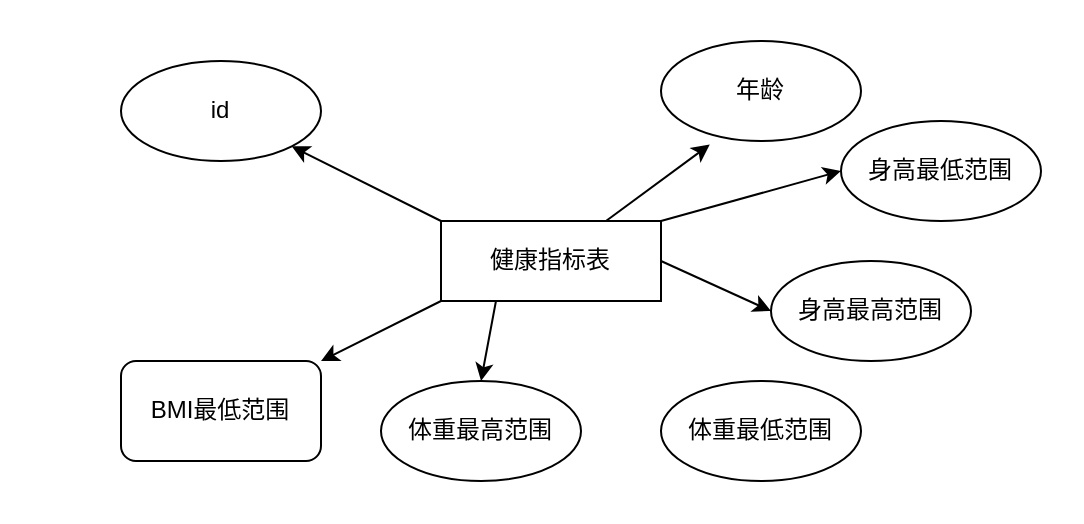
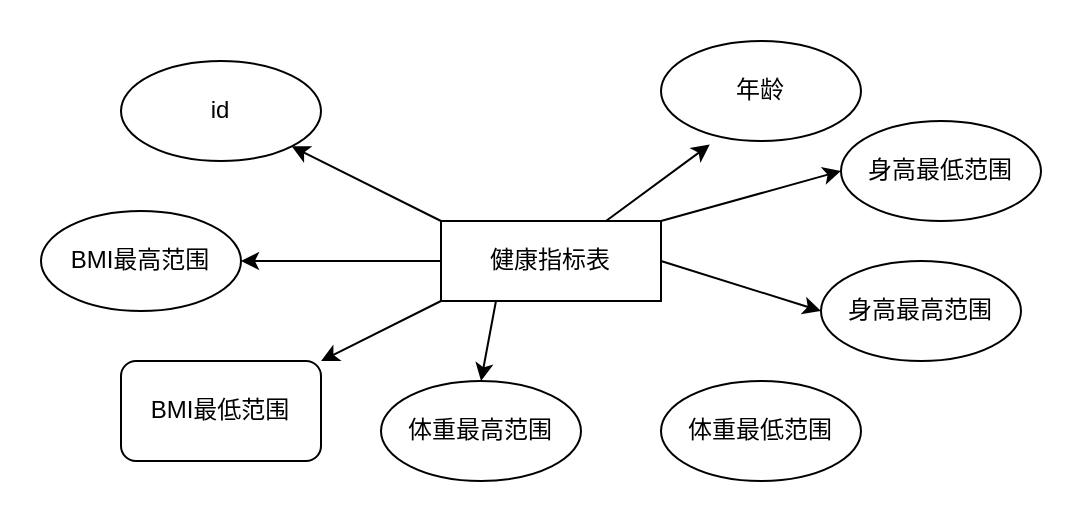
+ <mxCell id="3" value="BMI最高范围" style="ellipse;whiteSpace=wrap;html=1;" vertex="1" parent="1"><mxGeometry x="20" y="105" width="100" height="50" as="geometry" /></mxCell>
+ <mxCell id="13" value="" style="endArrow=classic;html=1;rounded=0;entryX=1;entryY=0.5;entryDx=0;entryDy=0;exitX=0;exitY=0.5;exitDx=0;exitDy=0;" edge="1" parent="1" source="2" target="3"><mxGeometry width="50" height="50" relative="1" as="geometry"><mxPoint x="-60" y="230" as="sourcePoint" /><mxPoint x="-10" y="180" as="targetPoint" /></mxGeometry></mxCell>
- <mxCell id="10" value="身高最高范围" style="ellipse;whiteSpace=wrap;html=1;" vertex="1" parent="1"><mxGeometry x="385" y="130" width="100" height="50" as="geometry" /></mxCell>
+ <mxCell id="10" value="身高最高范围" style="ellipse;whiteSpace=wrap;html=1;" vertex="1" parent="1"><mxGeometry x="410" y="130" width="100" height="50" as="geometry" /></mxCell>
